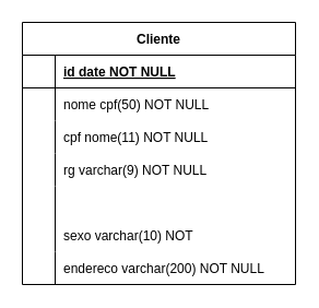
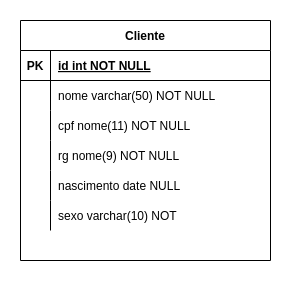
+ <mxCell id="4" value="PK" style="shape=partialRectangle;overflow=hidden;connectable=0;fillColor=none;top=0;left=0;bottom=0;right=0;fontStyle=1;fontSize=12;" parent="3" vertex="1"><mxGeometry width="30" height="30" as="geometry" /></mxCell>
- <mxCell id="5" value="id date NOT NULL " style="shape=partialRectangle;overflow=hidden;connectable=0;fillColor=none;top=0;left=0;bottom=0;right=0;align=left;spacingLeft=6;fontStyle=5;fontSize=12;" parent="3" vertex="1"><mxGeometry x="30" width="220" height="30" as="geometry" /></mxCell>
+ <mxCell id="5" value="id int NOT NULL " style="shape=partialRectangle;overflow=hidden;connectable=0;fillColor=none;top=0;left=0;bottom=0;right=0;align=left;spacingLeft=6;fontStyle=5;fontSize=12;" parent="3" vertex="1"><mxGeometry x="30" width="220" height="30" as="geometry" /></mxCell>
- <mxCell id="8" value="nome cpf(50) NOT NULL" style="shape=partialRectangle;overflow=hidden;connectable=0;fillColor=none;top=0;left=0;bottom=0;right=0;align=left;spacingLeft=6;fontSize=12;" parent="6" vertex="1"><mxGeometry x="30" width="220" height="30" as="geometry" /></mxCell>
+ <mxCell id="8" value="nome varchar(50) NOT NULL" style="shape=partialRectangle;overflow=hidden;connectable=0;fillColor=none;top=0;left=0;bottom=0;right=0;align=left;spacingLeft=6;fontSize=12;" parent="6" vertex="1"><mxGeometry x="30" width="220" height="30" as="geometry" /></mxCell>
- <mxCell id="14" value="rg varchar(9) NOT NULL" style="shape=partialRectangle;overflow=hidden;connectable=0;fillColor=none;top=0;left=0;bottom=0;right=0;align=left;spacingLeft=6;fontSize=12;" parent="12" vertex="1"><mxGeometry x="30" width="220" height="30" as="geometry" /></mxCell>
+ <mxCell id="14" value="rg nome(9) NOT NULL" style="shape=partialRectangle;overflow=hidden;connectable=0;fillColor=none;top=0;left=0;bottom=0;right=0;align=left;spacingLeft=6;fontSize=12;" parent="12" vertex="1"><mxGeometry x="30" width="220" height="30" as="geometry" /></mxCell>
+ <mxCell id="17" value="nascimento date NULL" style="shape=partialRectangle;overflow=hidden;connectable=0;fillColor=none;top=0;left=0;bottom=0;right=0;align=left;spacingLeft=6;fontSize=12;" parent="15" vertex="1"><mxGeometry x="30" width="220" height="30" as="geometry" /></mxCell>
- <mxCell id="23" value="endereco varchar(200) NOT NULL" style="shape=partialRectangle;overflow=hidden;connectable=0;fillColor=none;top=0;left=0;bottom=0;right=0;align=left;spacingLeft=6;fontSize=12;" parent="21" vertex="1"><mxGeometry x="30" width="220" height="30" as="geometry" /></mxCell>
